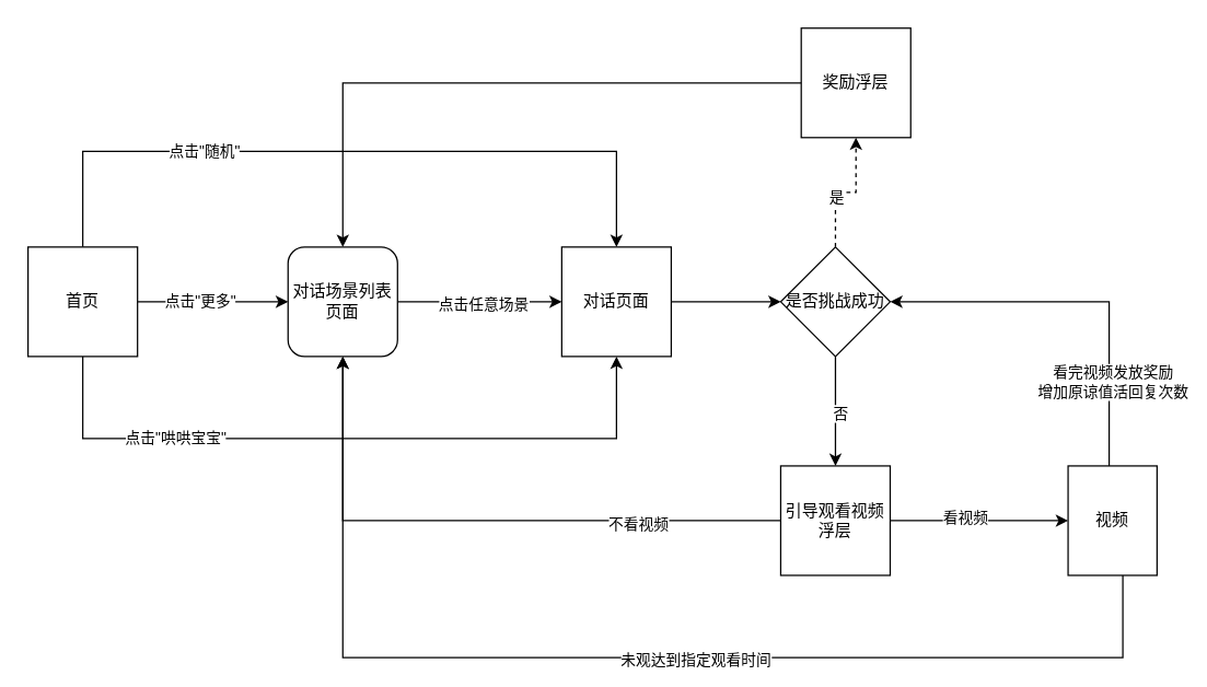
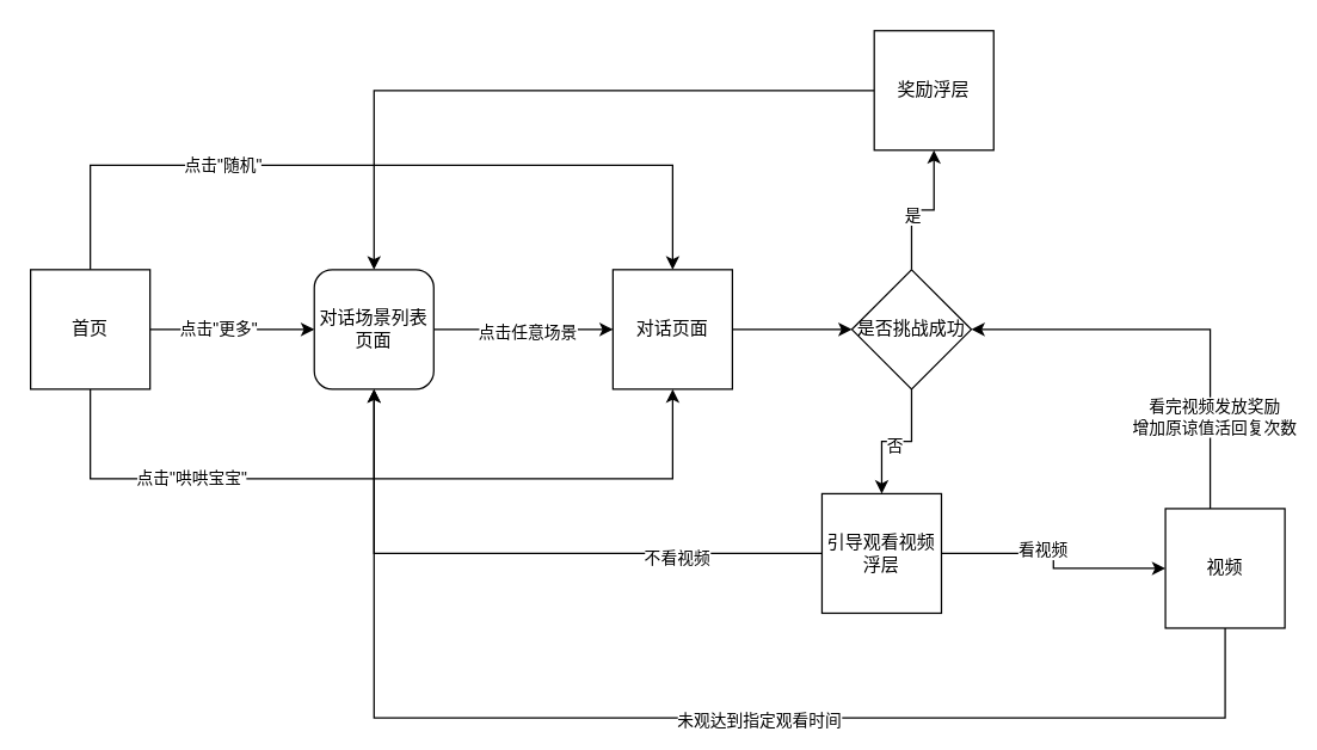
- <mxCell id="14" value="" style="edgeStyle=orthogonalEdgeStyle;rounded=0;orthogonalLoop=1;jettySize=auto;html=1;dashed=1;" edge="1" parent="1" source="18" target="20"><mxGeometry relative="1" as="geometry" /></mxCell>
+ <mxCell id="14" value="" style="edgeStyle=orthogonalEdgeStyle;rounded=0;orthogonalLoop=1;jettySize=auto;html=1;" edge="1" parent="1" source="18" target="20"><mxGeometry relative="1" as="geometry" /></mxCell>
- <mxCell id="25" value="引导观看视频浮层" style="whiteSpace=wrap;html=1;aspect=fixed;" vertex="1" parent="1"><mxGeometry x="570" y="340" width="80" height="80" as="geometry" /></mxCell>
+ <mxCell id="25" value="引导观看视频浮层" style="whiteSpace=wrap;html=1;aspect=fixed;" vertex="1" parent="1"><mxGeometry x="550" y="330" width="80" height="80" as="geometry" /></mxCell>
- <mxCell id="31" value="视频" style="whiteSpace=wrap;html=1;aspect=fixed;" vertex="1" parent="1"><mxGeometry x="780" y="340" width="65" height="80" as="geometry" /></mxCell>
+ <mxCell id="31" value="视频" style="whiteSpace=wrap;html=1;aspect=fixed;" vertex="1" parent="1"><mxGeometry x="780" y="340" width="80" height="80" as="geometry" /></mxCell>
